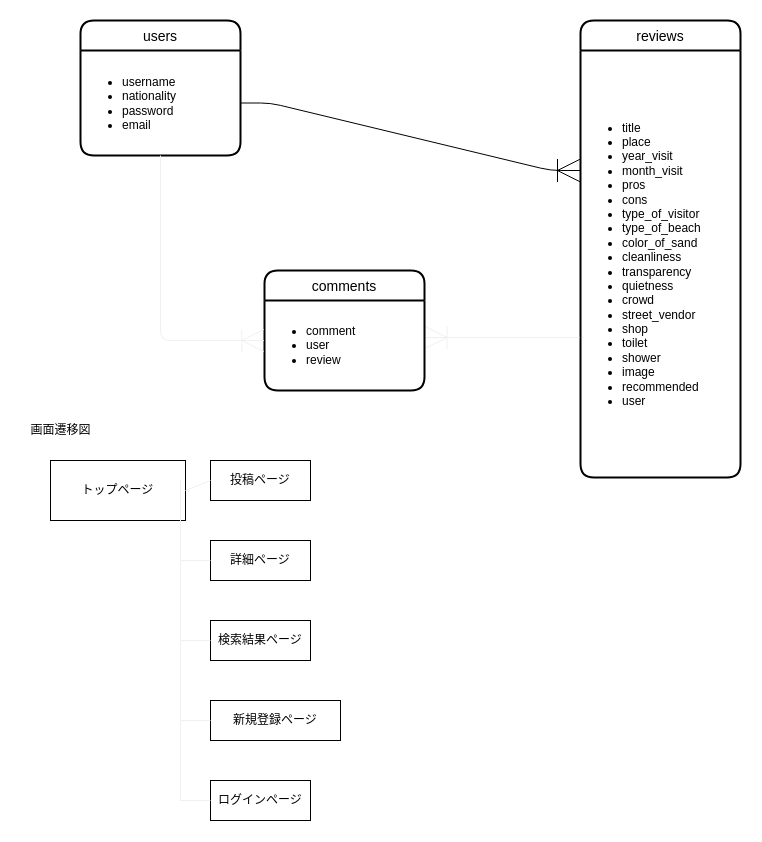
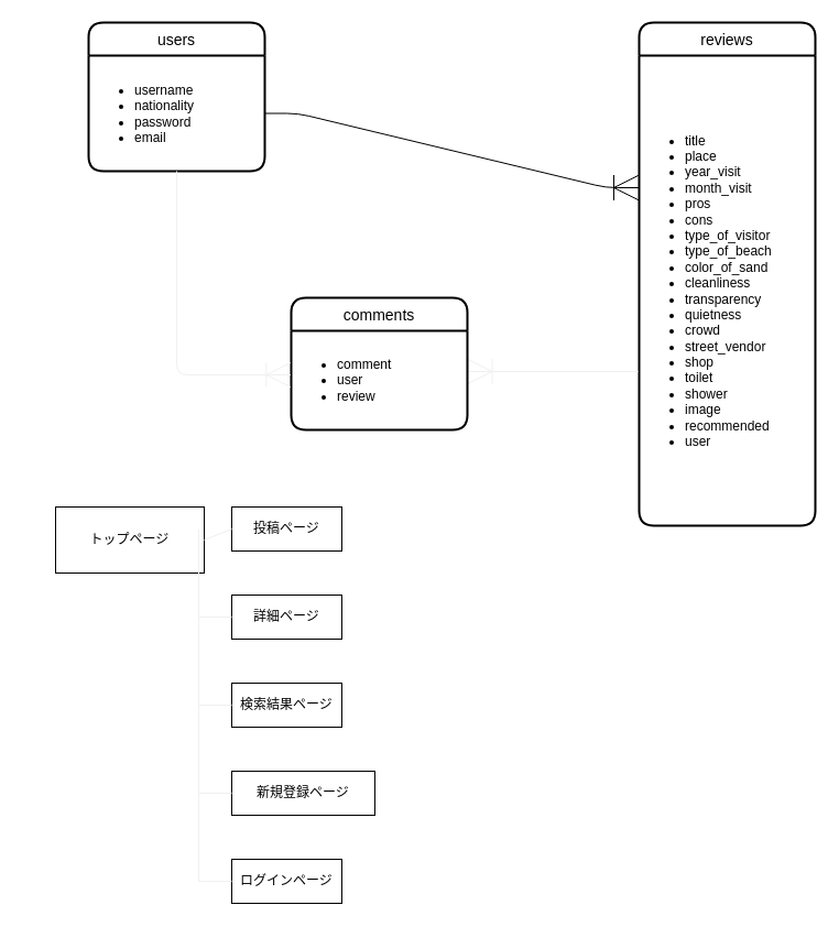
- <mxCell id="23" value="画面遷移図" style="text;html=1;align=center;verticalAlign=middle;resizable=0;points=[];autosize=1;" vertex="1" parent="1"><mxGeometry x="20" y="420" width="80" height="20" as="geometry" /></mxCell>
